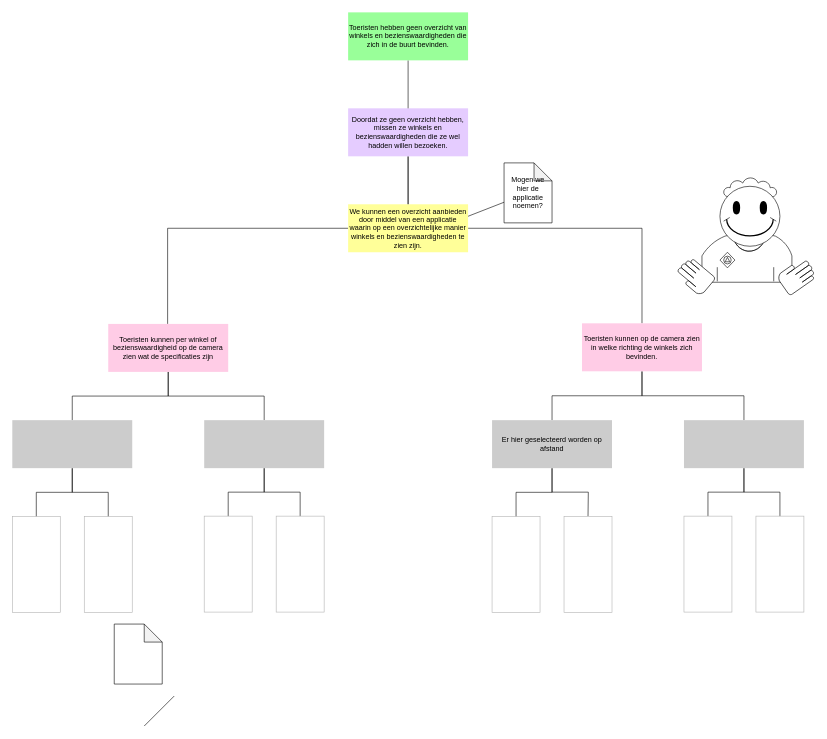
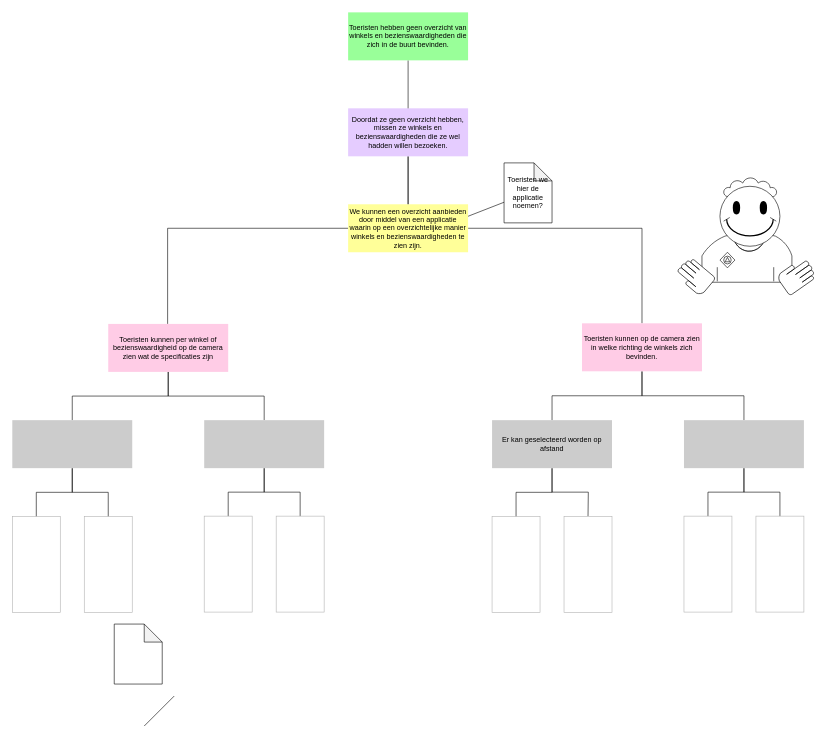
- <mxCell id="39" value="Mogen we hier de applicatie noemen?" style="shape=note;whiteSpace=wrap;html=1;backgroundOutline=1;darkOpacity=0.05;" vertex="1" parent="1"><mxGeometry x="840" y="271" width="80" height="100" as="geometry" /></mxCell>
+ <mxCell id="39" value="Toeristen we hier de applicatie noemen?" style="shape=note;whiteSpace=wrap;html=1;backgroundOutline=1;darkOpacity=0.05;" vertex="1" parent="1"><mxGeometry x="840" y="271" width="80" height="100" as="geometry" /></mxCell>
- <mxCell id="29" value="Er hier geselecteerd worden op afstand " style="rounded=0;whiteSpace=wrap;html=1;fillColor=#CCCCCC;strokeColor=none;" parent="1" vertex="1"><mxGeometry x="820" y="700" width="200" height="80" as="geometry" /></mxCell>
+ <mxCell id="29" value="Er kan geselecteerd worden op afstand " style="rounded=0;whiteSpace=wrap;html=1;fillColor=#CCCCCC;strokeColor=none;" parent="1" vertex="1"><mxGeometry x="820" y="700" width="200" height="80" as="geometry" /></mxCell>
